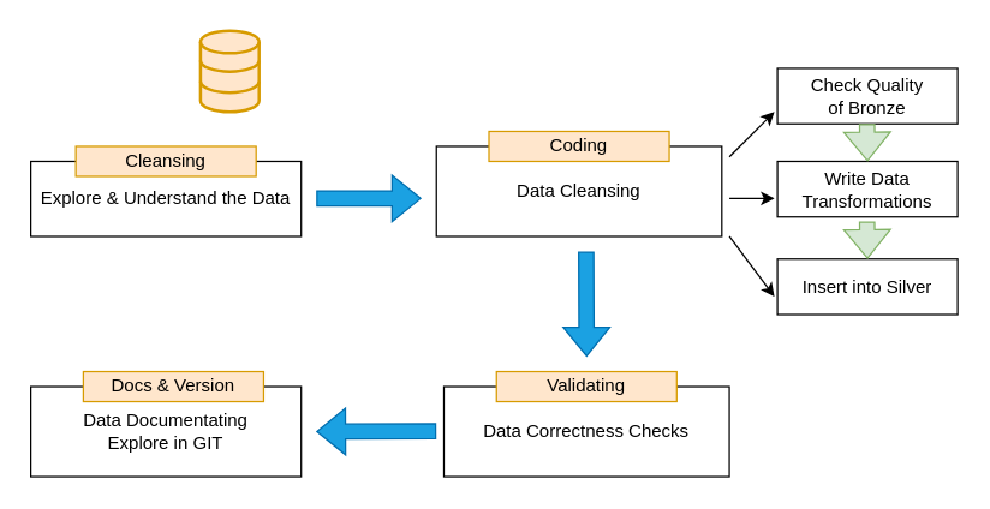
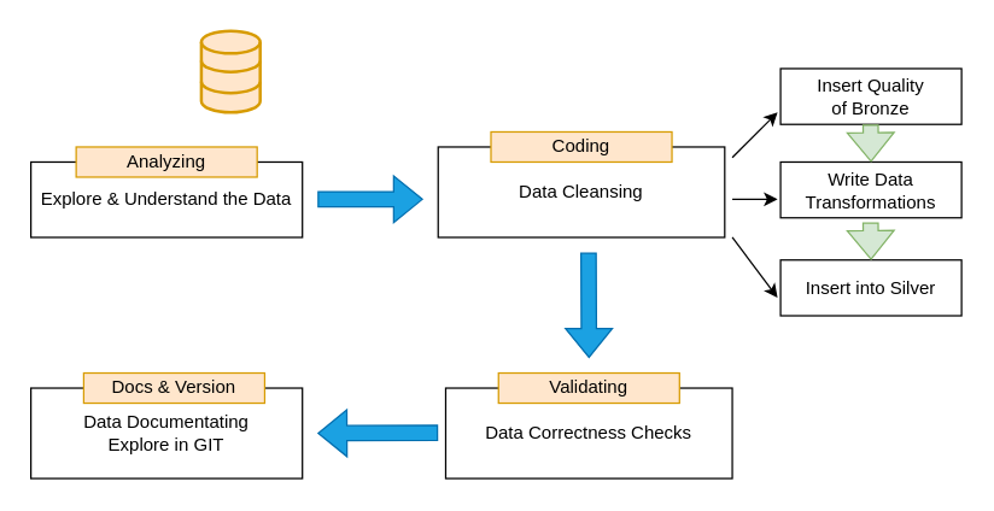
- <mxCell id="14" value="Check Quality&lt;div&gt;of Bronze&lt;/div&gt;" style="rounded=0;whiteSpace=wrap;html=1;" vertex="1" parent="1"><mxGeometry x="517" y="45" width="120" height="37" as="geometry" /></mxCell>
+ <mxCell id="14" value="Insert Quality&lt;div&gt;of Bronze&lt;/div&gt;" style="rounded=0;whiteSpace=wrap;html=1;" vertex="1" parent="1"><mxGeometry x="517" y="45" width="120" height="37" as="geometry" /></mxCell>
- <mxCell id="3" value="Cleansing" style="rounded=0;whiteSpace=wrap;html=1;strokeColor=#d79b00;fillColor=#ffe6cc;" parent="1" vertex="1"><mxGeometry x="50" y="97" width="120" height="20" as="geometry" /></mxCell>
+ <mxCell id="3" value="Analyzing" style="rounded=0;whiteSpace=wrap;html=1;strokeColor=#d79b00;fillColor=#ffe6cc;" parent="1" vertex="1"><mxGeometry x="50" y="97" width="120" height="20" as="geometry" /></mxCell>
